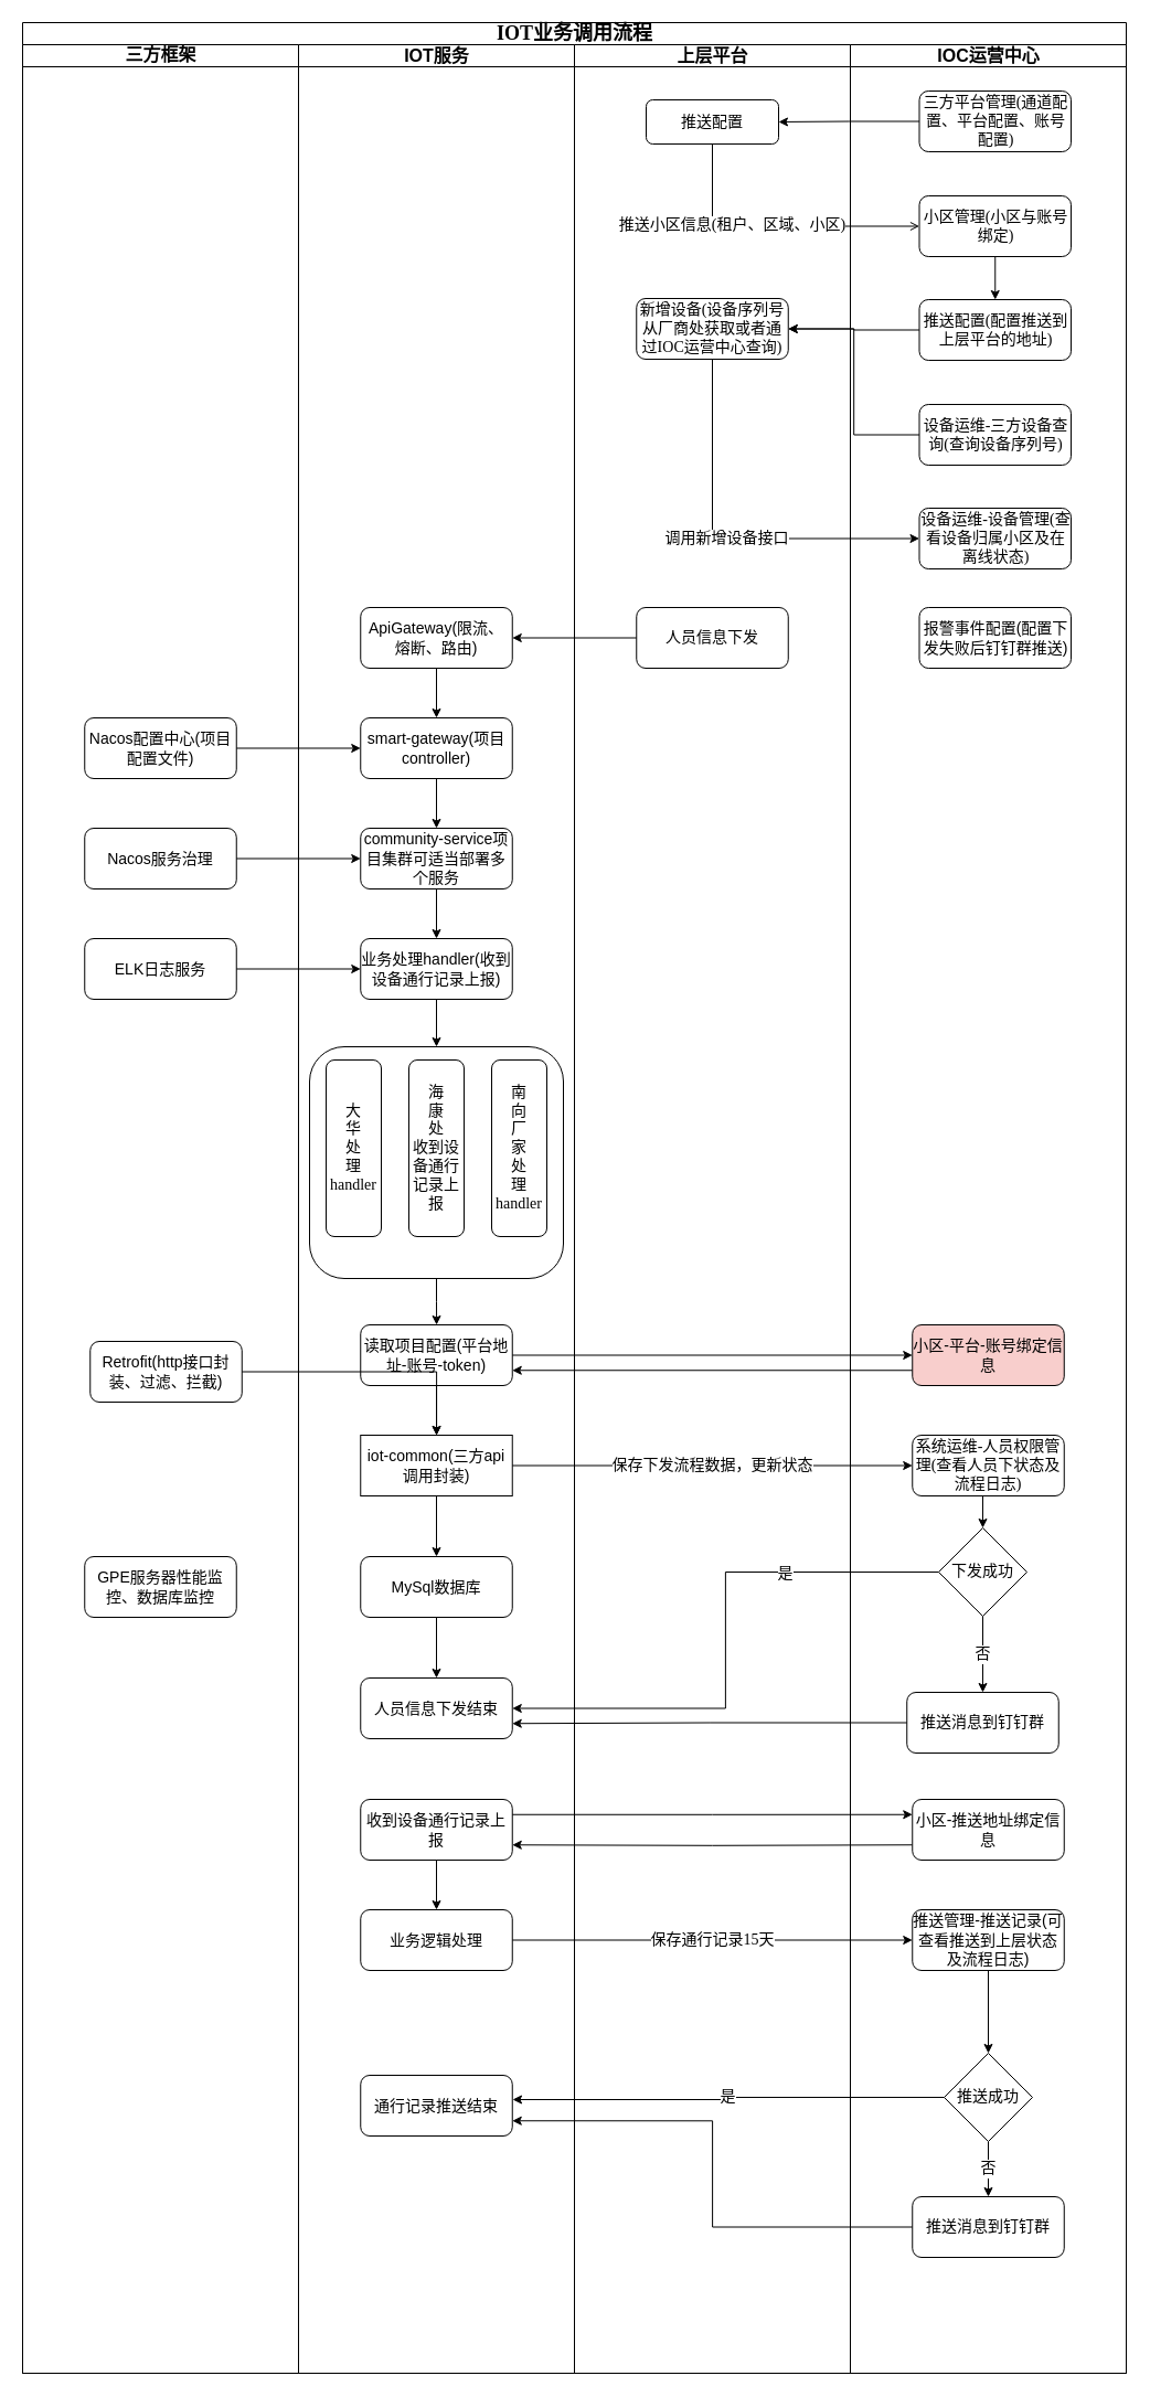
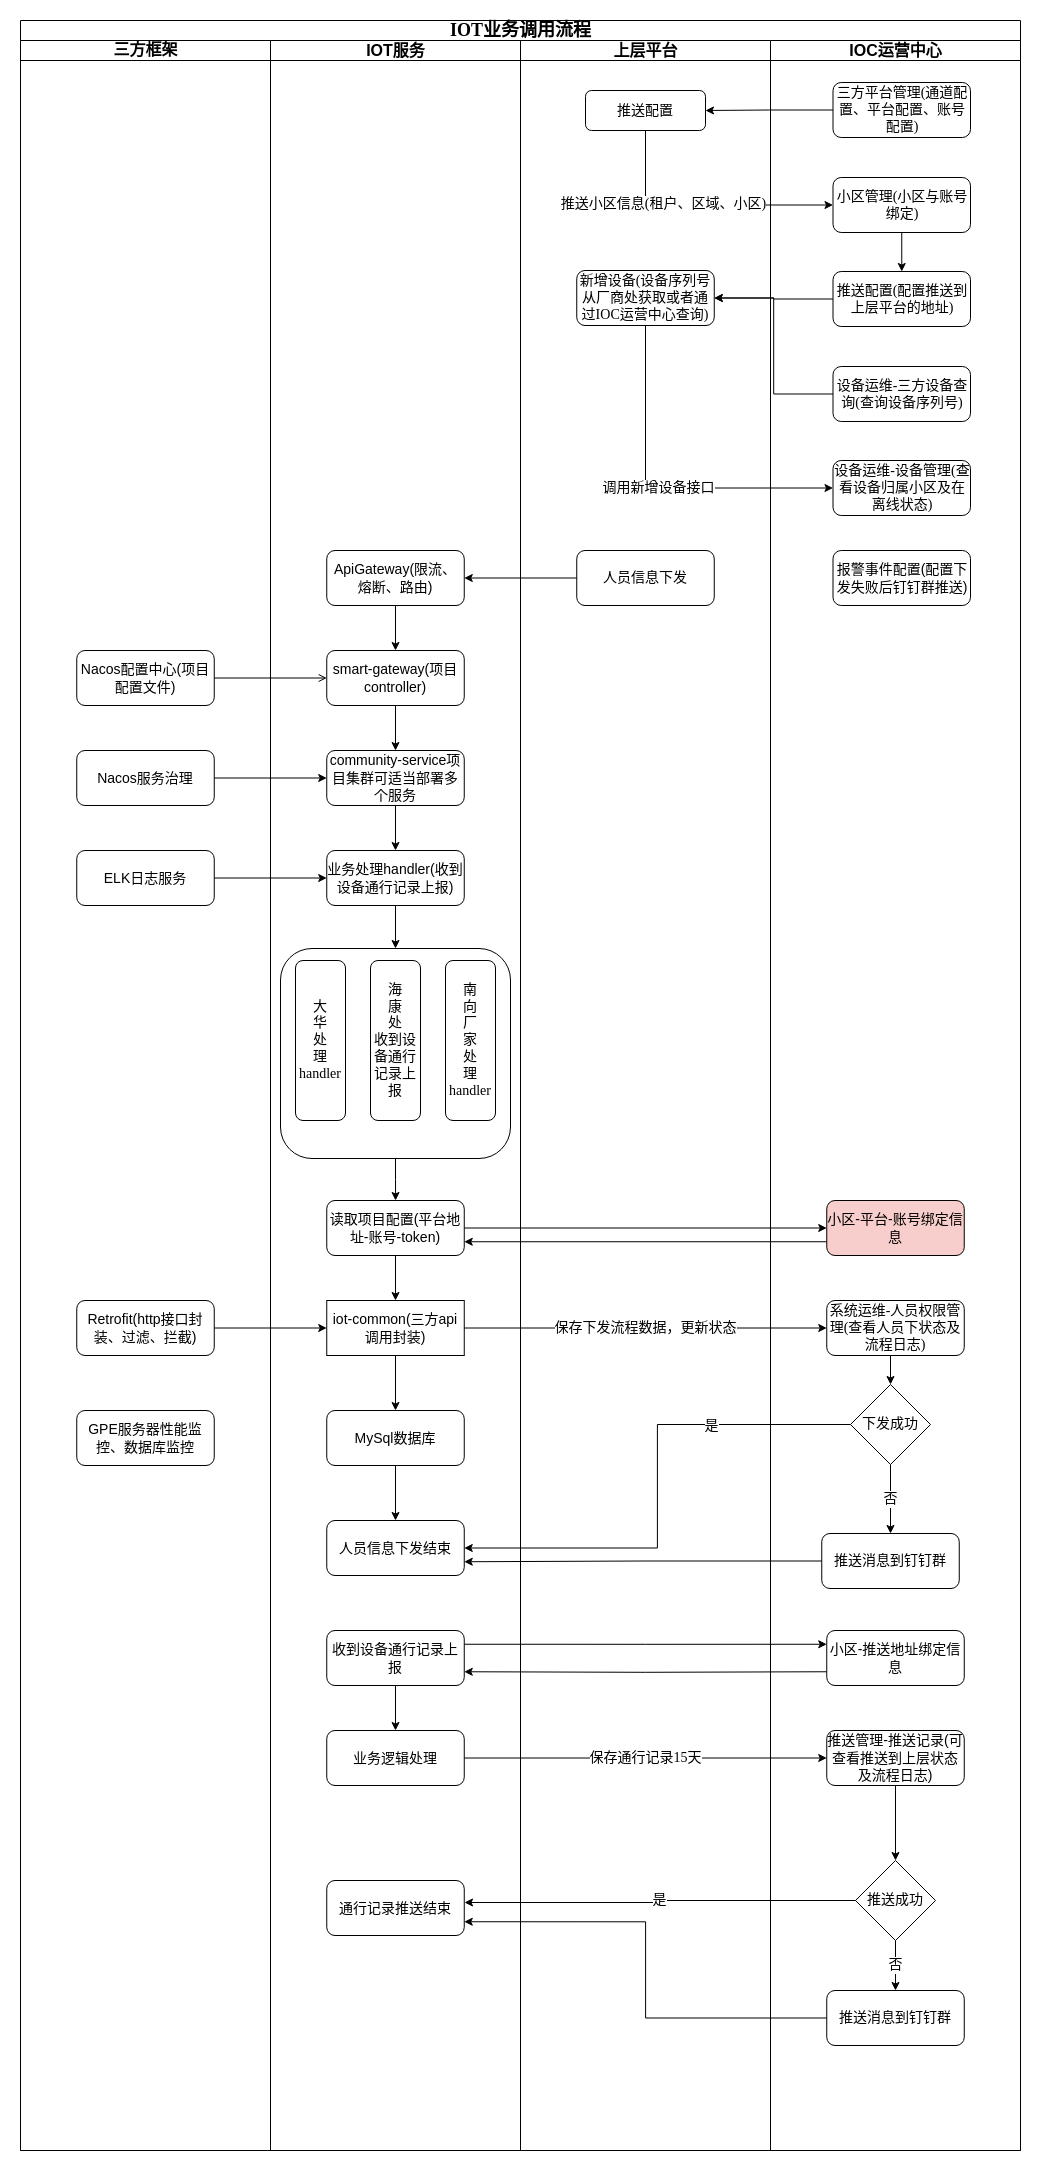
- <mxCell id="39" style="edgeStyle=orthogonalEdgeStyle;rounded=0;orthogonalLoop=1;jettySize=auto;html=1;exitX=0.5;exitY=1;exitDx=0;exitDy=0;entryX=0;entryY=0.5;entryDx=0;entryDy=0;fontFamily=Georgia;fontSize=14;endArrow=open;" edge="1" parent="2" source="35" target="58"><mxGeometry relative="1" as="geometry" /></mxCell>
+ <mxCell id="39" style="edgeStyle=orthogonalEdgeStyle;rounded=0;orthogonalLoop=1;jettySize=auto;html=1;exitX=0.5;exitY=1;exitDx=0;exitDy=0;entryX=0;entryY=0.5;entryDx=0;entryDy=0;fontFamily=Georgia;fontSize=14;" edge="1" parent="2" source="35" target="58"><mxGeometry relative="1" as="geometry" /></mxCell>
- <mxCell id="46" style="edgeStyle=orthogonalEdgeStyle;rounded=0;orthogonalLoop=1;jettySize=auto;html=1;exitX=1;exitY=0.5;exitDx=0;exitDy=0;entryX=0;entryY=0.5;entryDx=0;entryDy=0;fontFamily=Georgia;fontSize=18;" edge="1" parent="2" source="5" target="13"><mxGeometry relative="1" as="geometry" /></mxCell>
+ <mxCell id="46" style="edgeStyle=orthogonalEdgeStyle;rounded=0;orthogonalLoop=1;jettySize=auto;html=1;exitX=1;exitY=0.5;exitDx=0;exitDy=0;entryX=0;entryY=0.5;entryDx=0;entryDy=0;fontFamily=Georgia;fontSize=18;endArrow=open;" edge="1" parent="2" source="5" target="13"><mxGeometry relative="1" as="geometry" /></mxCell>
- <mxCell id="7" value="&lt;span style=&quot;font-family: &amp;#34;helvetica&amp;#34;&quot;&gt;Retrofit(http接口封装、过滤、拦截)&lt;/span&gt;" style="rounded=1;whiteSpace=wrap;html=1;fontSize=14;glass=0;strokeWidth=1;shadow=0;fontFamily=Georgia;" vertex="1" parent="3"><mxGeometry x="61.25" y="1175" width="137.5" height="55" as="geometry" /></mxCell>
+ <mxCell id="7" value="&lt;span style=&quot;font-family: &amp;#34;helvetica&amp;#34;&quot;&gt;Retrofit(http接口封装、过滤、拦截)&lt;/span&gt;" style="rounded=1;whiteSpace=wrap;html=1;fontSize=14;glass=0;strokeWidth=1;shadow=0;fontFamily=Georgia;" vertex="1" parent="3"><mxGeometry x="56.25" y="1260" width="137.5" height="55" as="geometry" /></mxCell>
